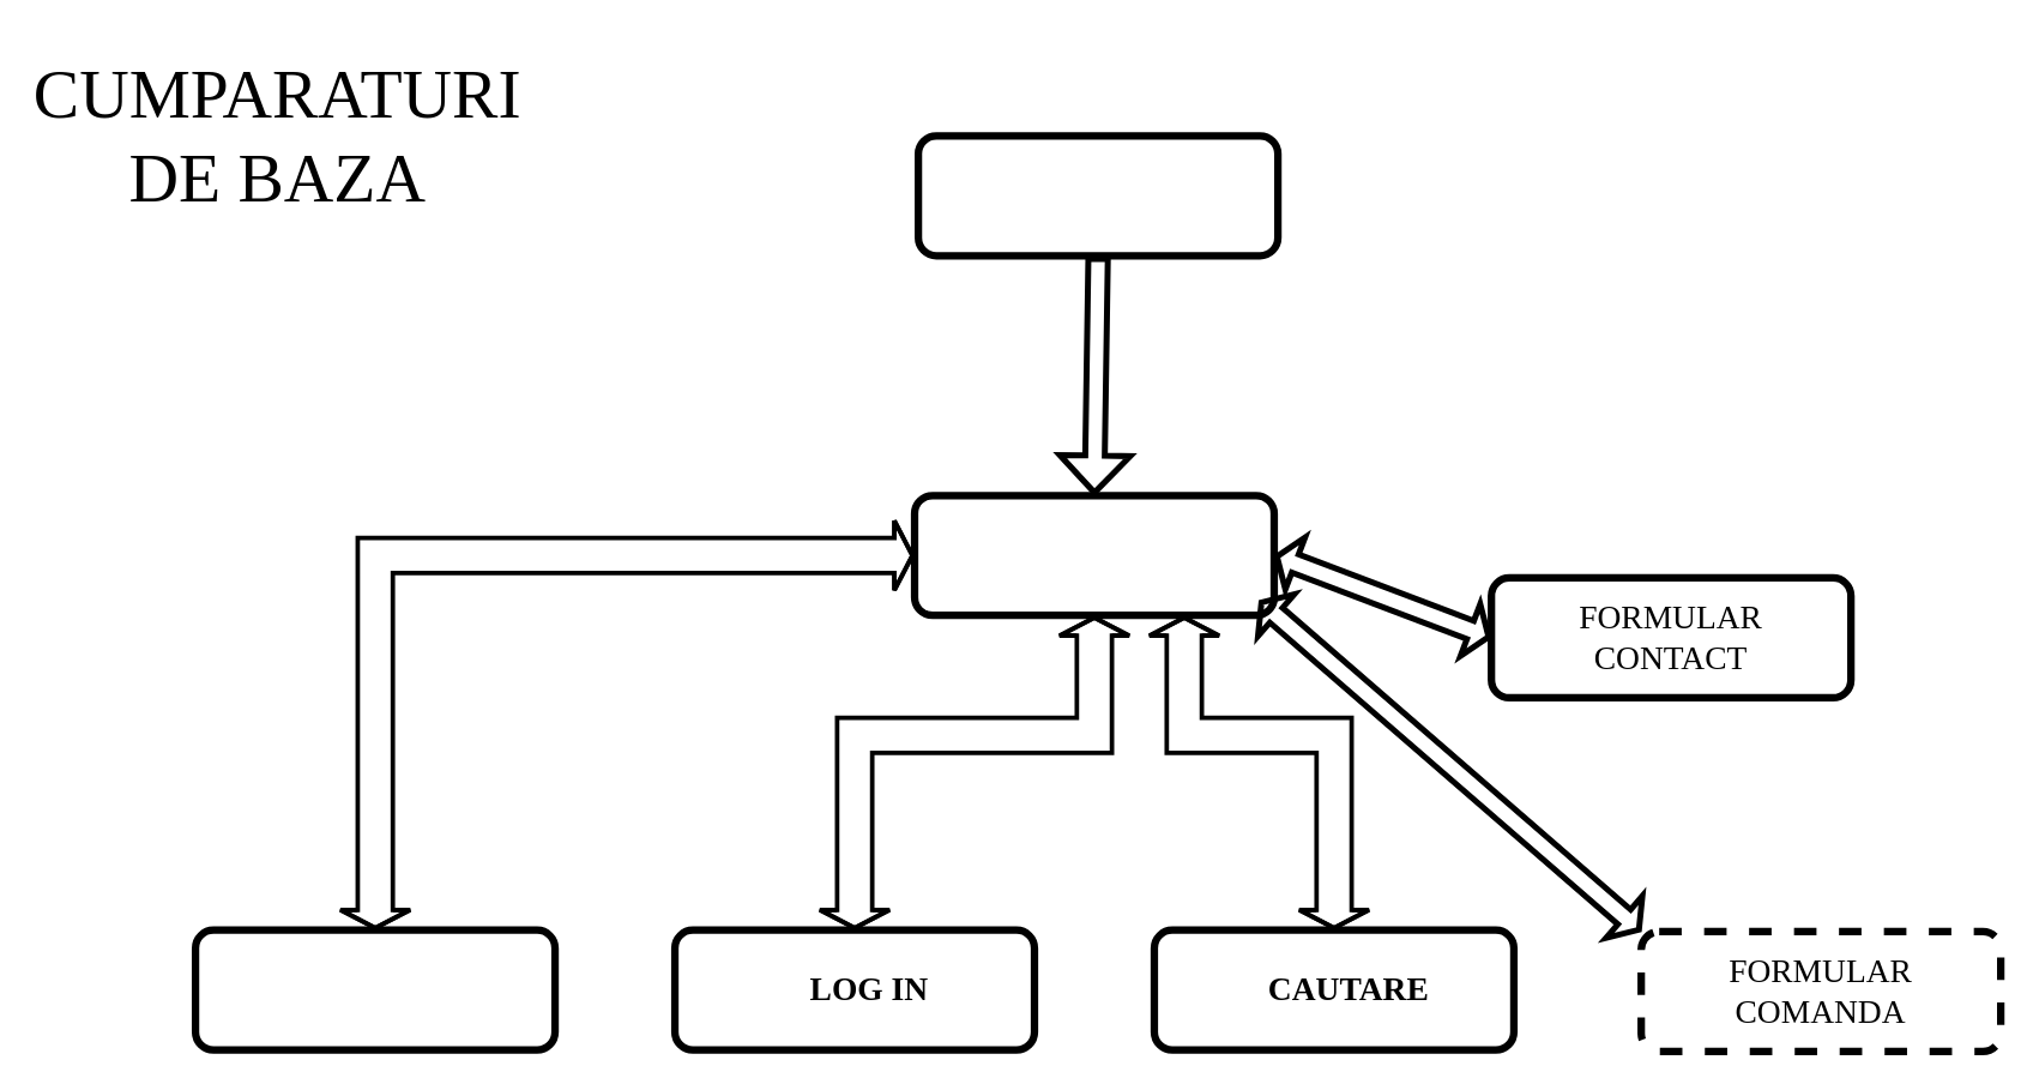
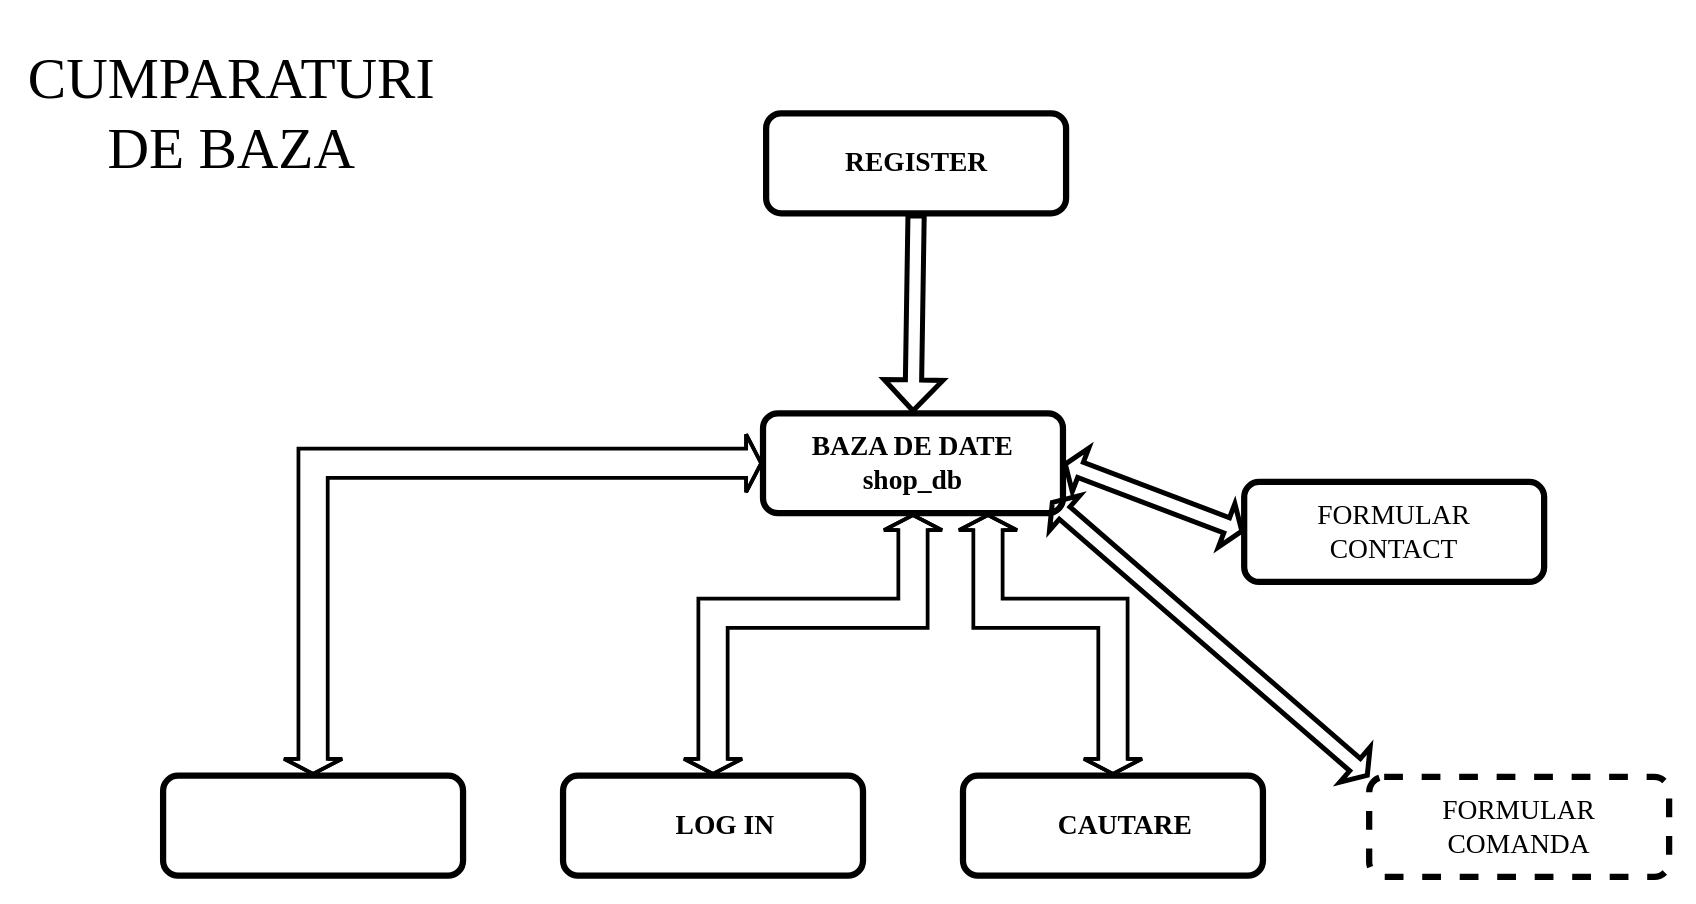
+ <mxCell id="23" value="&lt;font face=&quot;Times New Roman&quot;&gt;&lt;span style=&quot;font-size: 22px;&quot;&gt;&lt;b&gt;REGISTER&lt;/b&gt;&lt;/span&gt;&lt;/font&gt;" style="text;html=1;strokeColor=none;fillColor=none;align=center;verticalAlign=middle;whiteSpace=wrap;rounded=0;" vertex="1" parent="21"><mxGeometry x="20" y="10" width="200" height="60" as="geometry" /></mxCell>
+ <mxCell id="6" value="&lt;font face=&quot;Times New Roman&quot; style=&quot;font-size: 22px;&quot;&gt;&lt;b&gt;BAZA DE DATE&lt;br&gt;shop_db&lt;/b&gt;&lt;/font&gt;" style="text;html=1;strokeColor=none;fillColor=none;align=center;verticalAlign=middle;whiteSpace=wrap;rounded=0;" vertex="1" parent="4"><mxGeometry x="20" y="10" width="200" height="60" as="geometry" /></mxCell>
